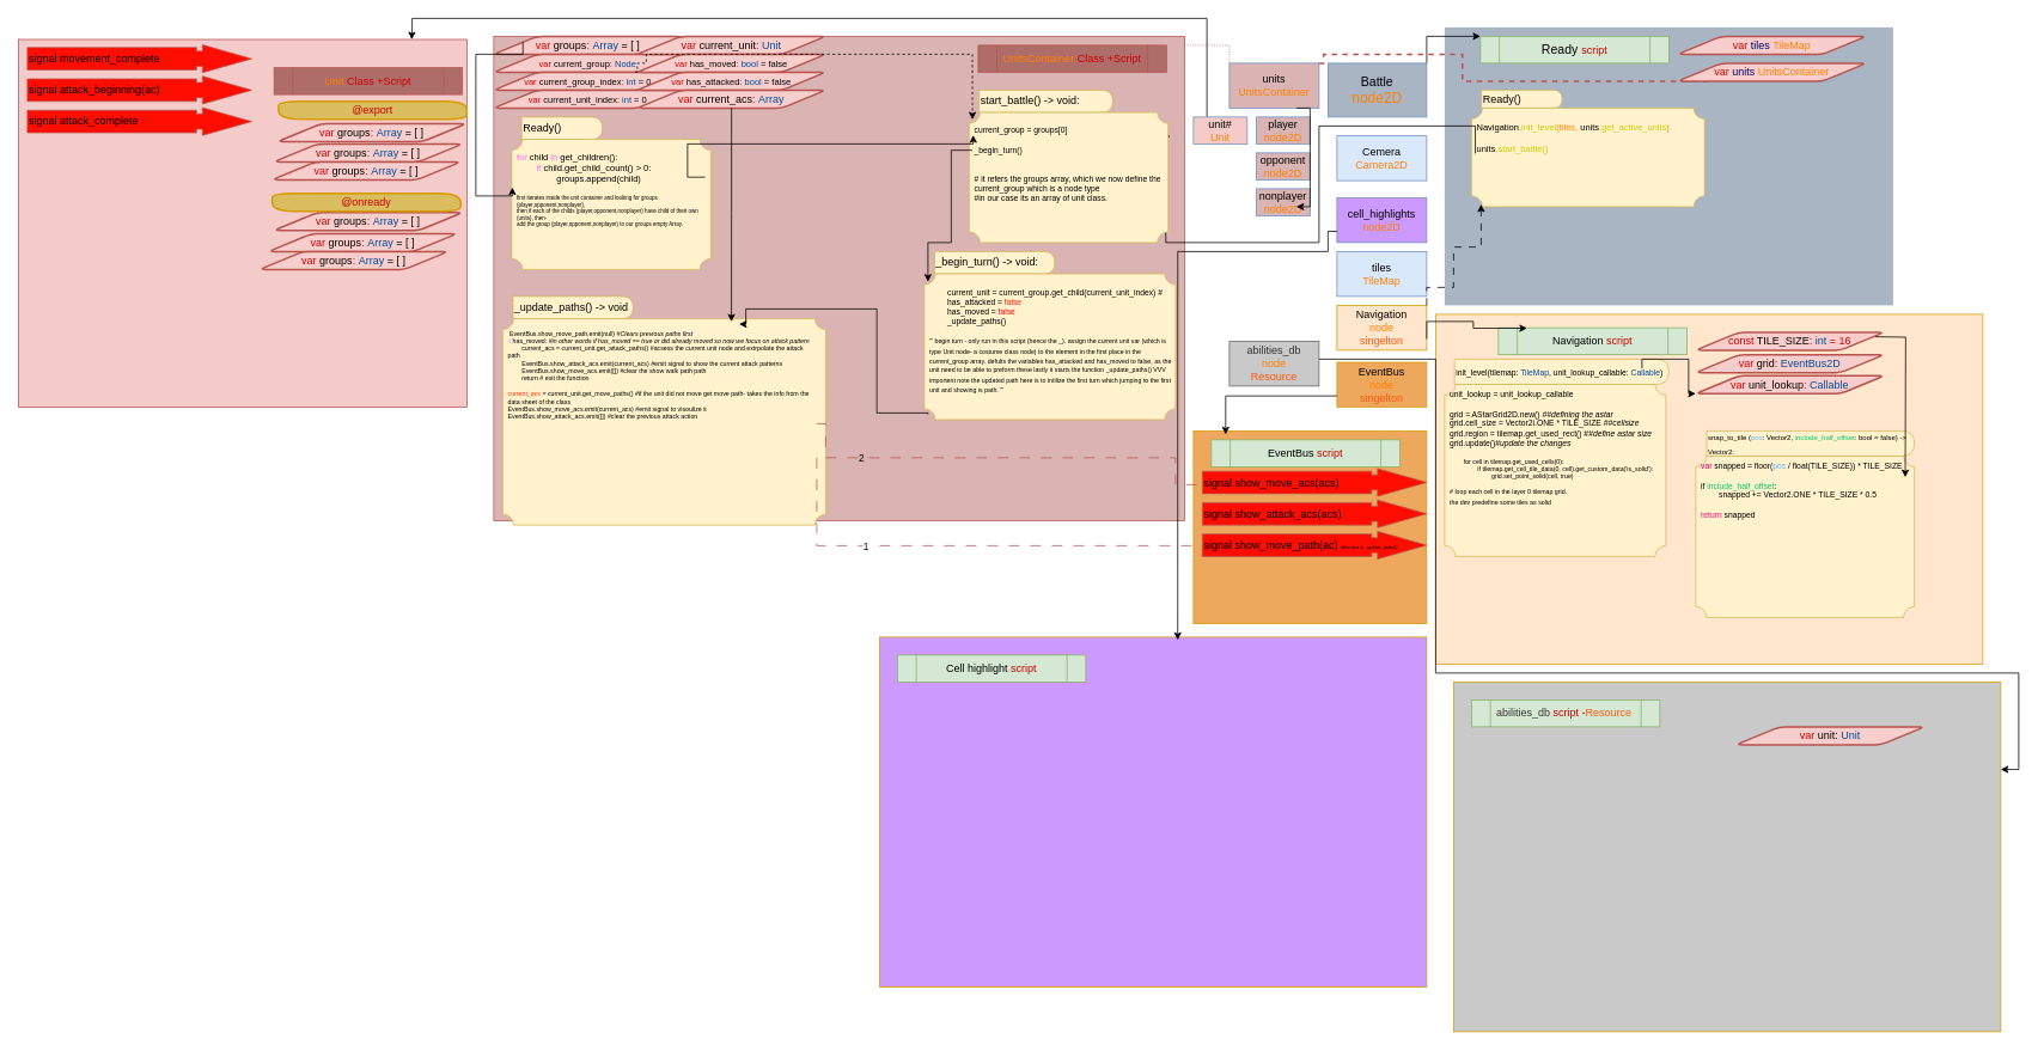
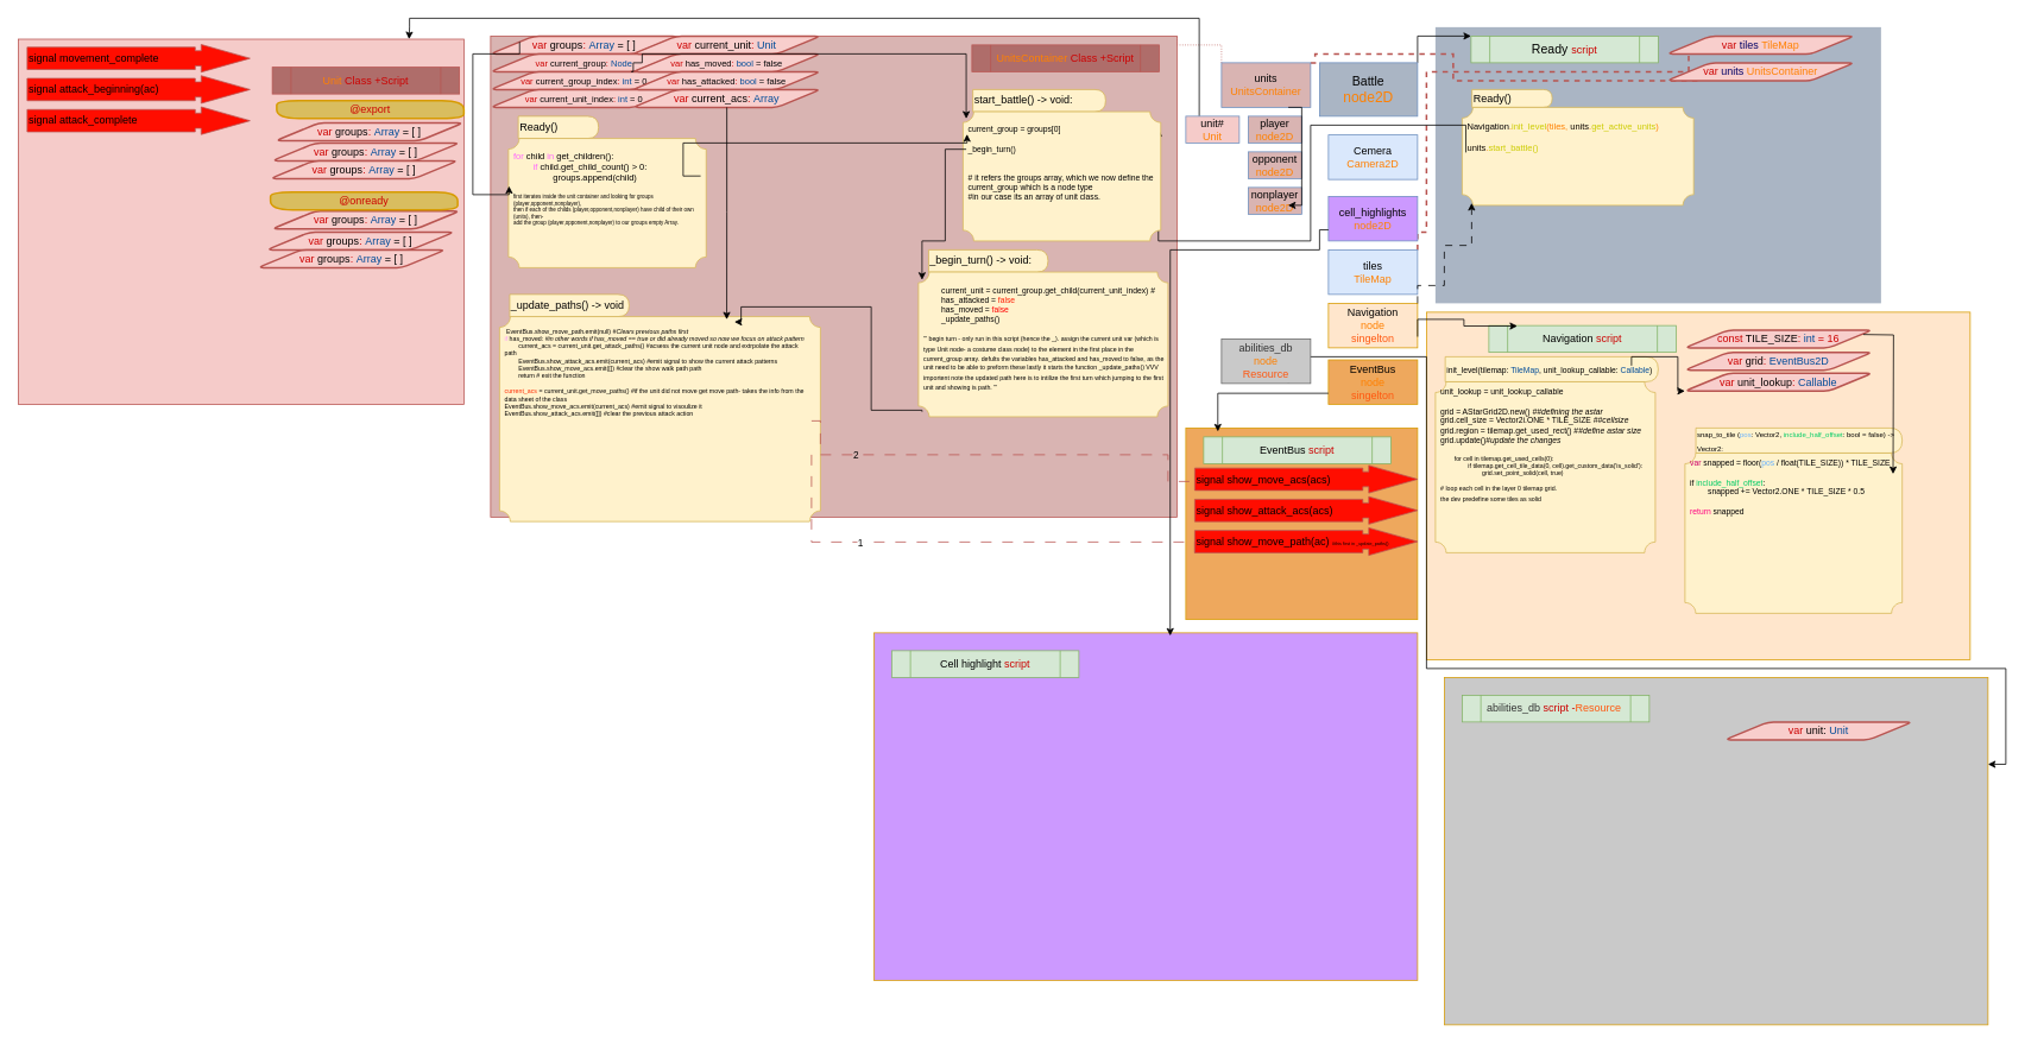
- <mxCell id="58" style="edgeStyle=orthogonalEdgeStyle;rounded=0;orthogonalLoop=1;jettySize=auto;html=1;exitX=0.75;exitY=0;exitDx=0;exitDy=0;entryX=0;entryY=0;entryDx=0;entryDy=0;movable=1;resizable=1;rotatable=1;deletable=1;editable=1;locked=0;connectable=1;dashed=1;" edge="1" parent="1" source="41" target="54"><mxGeometry relative="1" as="geometry"><Array as="points"><mxPoint x="710" y="80" /><mxPoint x="710" y="70" /><mxPoint x="720" y="70" /><mxPoint x="720" y="60" /><mxPoint x="1084" y="60" /></Array></mxGeometry></mxCell>
+ <mxCell id="58" style="edgeStyle=orthogonalEdgeStyle;rounded=0;orthogonalLoop=1;jettySize=auto;html=1;exitX=0.75;exitY=0;exitDx=0;exitDy=0;entryX=0;entryY=0;entryDx=0;entryDy=0;movable=1;resizable=1;rotatable=1;deletable=1;editable=1;locked=0;connectable=1;" edge="1" parent="1" source="41" target="54"><mxGeometry relative="1" as="geometry"><Array as="points"><mxPoint x="710" y="80" /><mxPoint x="710" y="70" /><mxPoint x="720" y="70" /><mxPoint x="720" y="60" /><mxPoint x="1084" y="60" /></Array></mxGeometry></mxCell>
+ <mxCell id="6" style="edgeStyle=orthogonalEdgeStyle;rounded=0;orthogonalLoop=1;jettySize=auto;html=1;exitX=1;exitY=0;exitDx=0;exitDy=0;entryX=0;entryY=0.5;entryDx=0;entryDy=0;endArrow=none;endFill=0;dashed=1;strokeWidth=2;fillColor=#f8cecc;strokeColor=#b85450;" edge="1" parent="1" source="7" target="14"><mxGeometry relative="1" as="geometry"><Array as="points"><mxPoint x="1600" y="260" /><mxPoint x="1600" y="80" /><mxPoint x="1894" y="80" /></Array></mxGeometry></mxCell>
